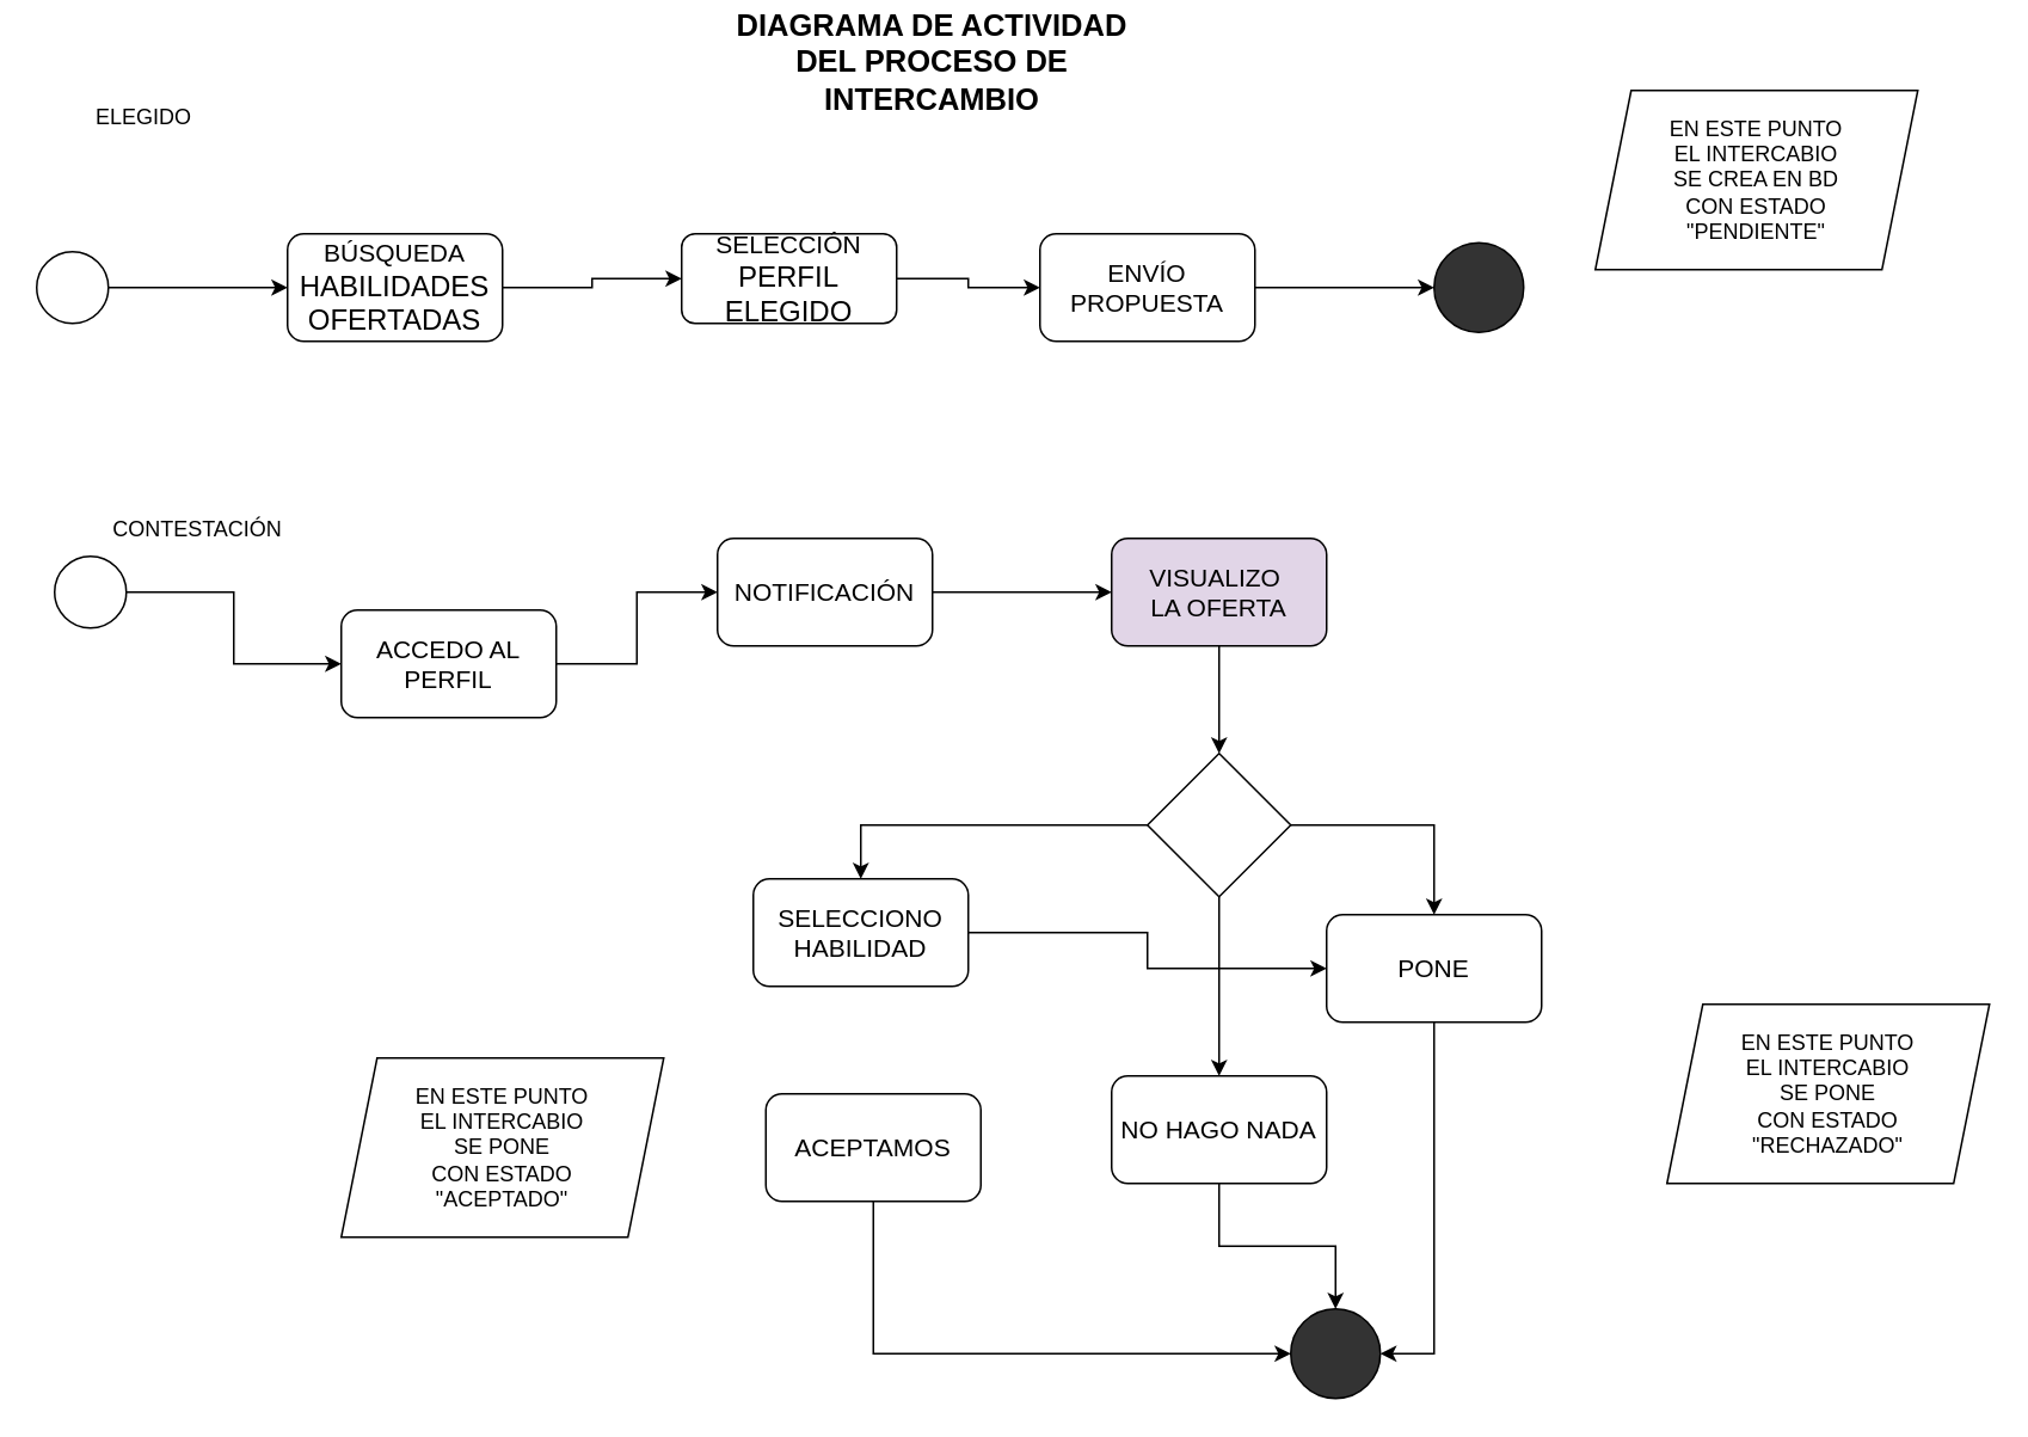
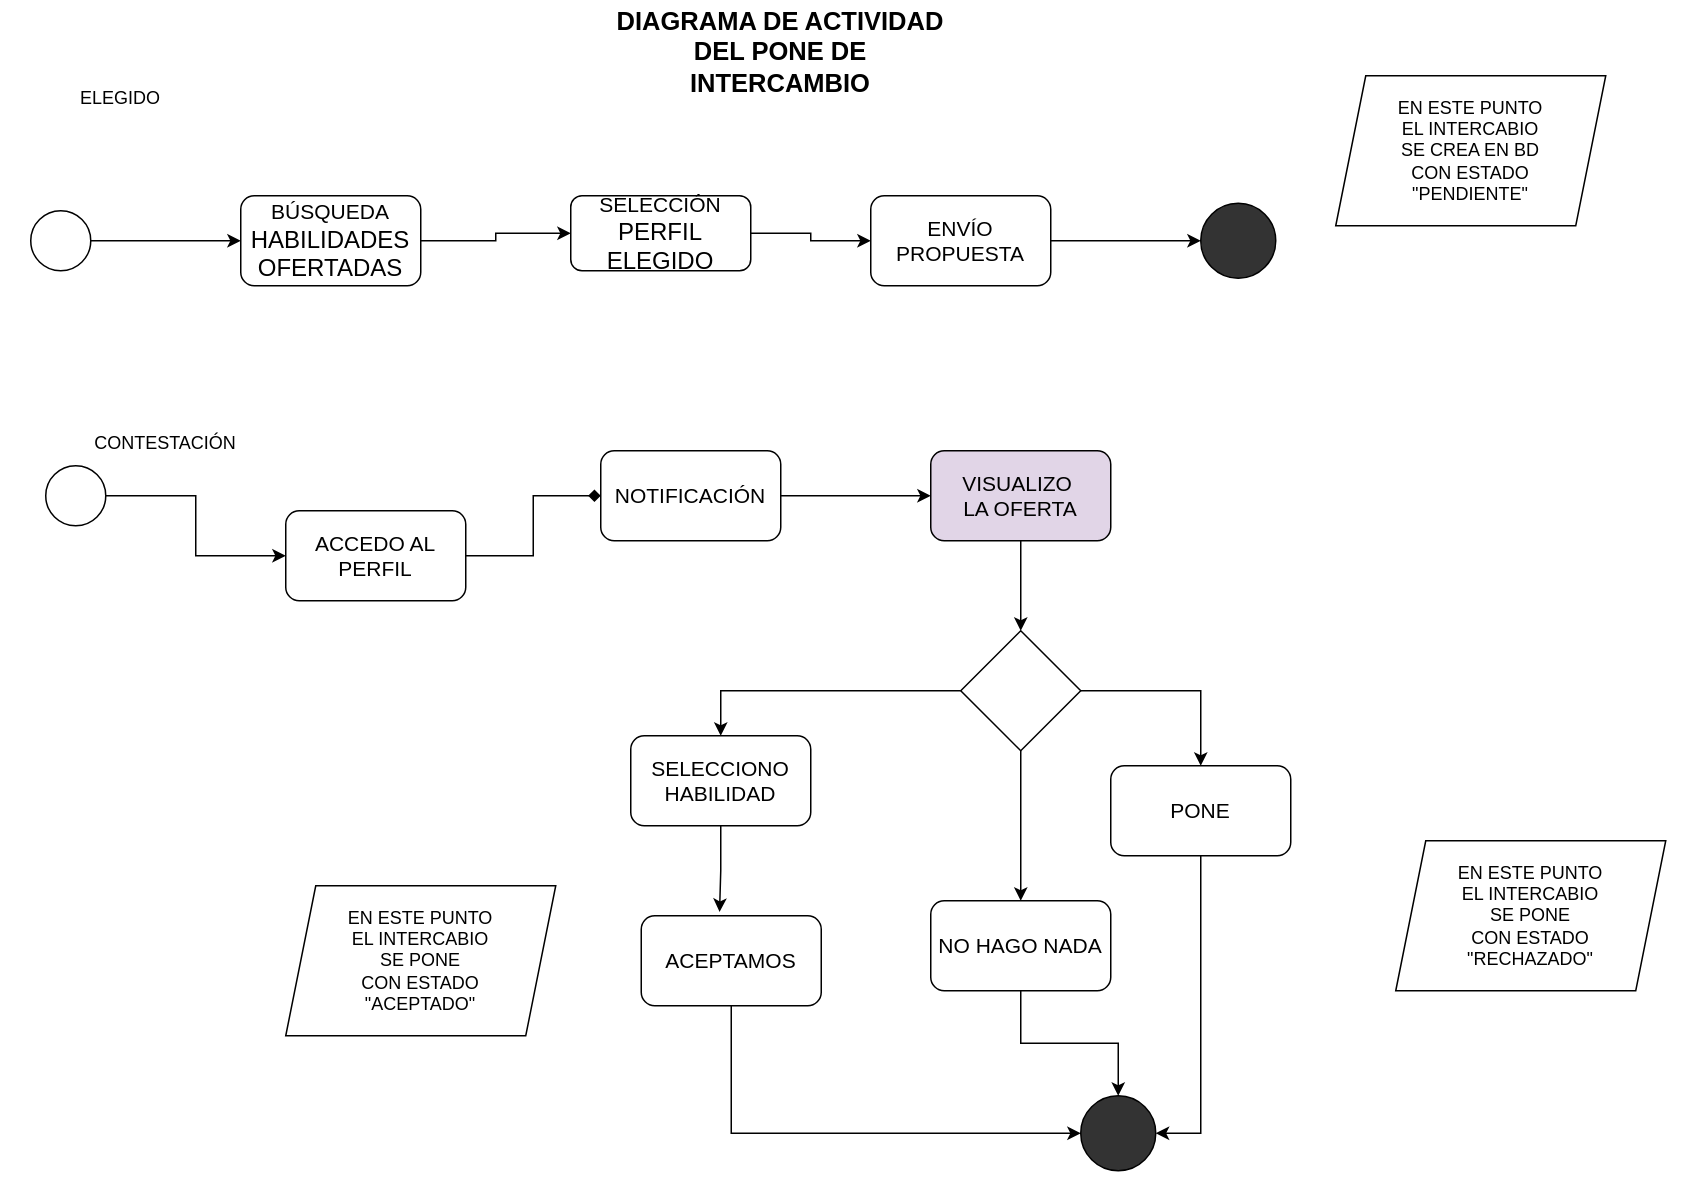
- <mxCell id="2" value="&lt;b style=&quot;font-size: 17px;&quot;&gt;DIAGRAMA DE ACTIVIDAD DEL PROCESO DE INTERCAMBIO&lt;/b&gt;" style="text;html=1;align=center;verticalAlign=middle;whiteSpace=wrap;rounded=0;" vertex="1" parent="1"><mxGeometry x="400" y="20" width="240" height="30" as="geometry" /></mxCell>
+ <mxCell id="2" value="&lt;b style=&quot;font-size: 17px;&quot;&gt;DIAGRAMA DE ACTIVIDAD DEL PONE DE INTERCAMBIO&lt;/b&gt;" style="text;html=1;align=center;verticalAlign=middle;whiteSpace=wrap;rounded=0;" vertex="1" parent="1"><mxGeometry x="400" y="20" width="240" height="30" as="geometry" /></mxCell>
- <mxCell id="13" style="edgeStyle=orthogonalEdgeStyle;rounded=0;orthogonalLoop=1;jettySize=auto;html=1;entryX=0;entryY=0.5;entryDx=0;entryDy=0;" edge="1" parent="1" source="14" target="18"><mxGeometry relative="1" as="geometry" /></mxCell>
+ <mxCell id="13" style="edgeStyle=orthogonalEdgeStyle;rounded=0;orthogonalLoop=1;jettySize=auto;html=1;entryX=0;entryY=0.5;entryDx=0;entryDy=0;endArrow=diamond;" edge="1" parent="1" source="14" target="18"><mxGeometry relative="1" as="geometry" /></mxCell>
- <mxCell id="31" style="edgeStyle=orthogonalEdgeStyle;rounded=0;orthogonalLoop=1;jettySize=auto;html=1;" edge="1" parent="1" source="25" target="29"><mxGeometry relative="1" as="geometry" /></mxCell>
+ <mxCell id="31" style="edgeStyle=orthogonalEdgeStyle;rounded=0;orthogonalLoop=1;jettySize=auto;html=1;entryX=0.435;entryY=-0.043;entryDx=0;entryDy=0;entryPerimeter=0;" edge="1" parent="1" source="25" target="27"><mxGeometry relative="1" as="geometry" /></mxCell>
